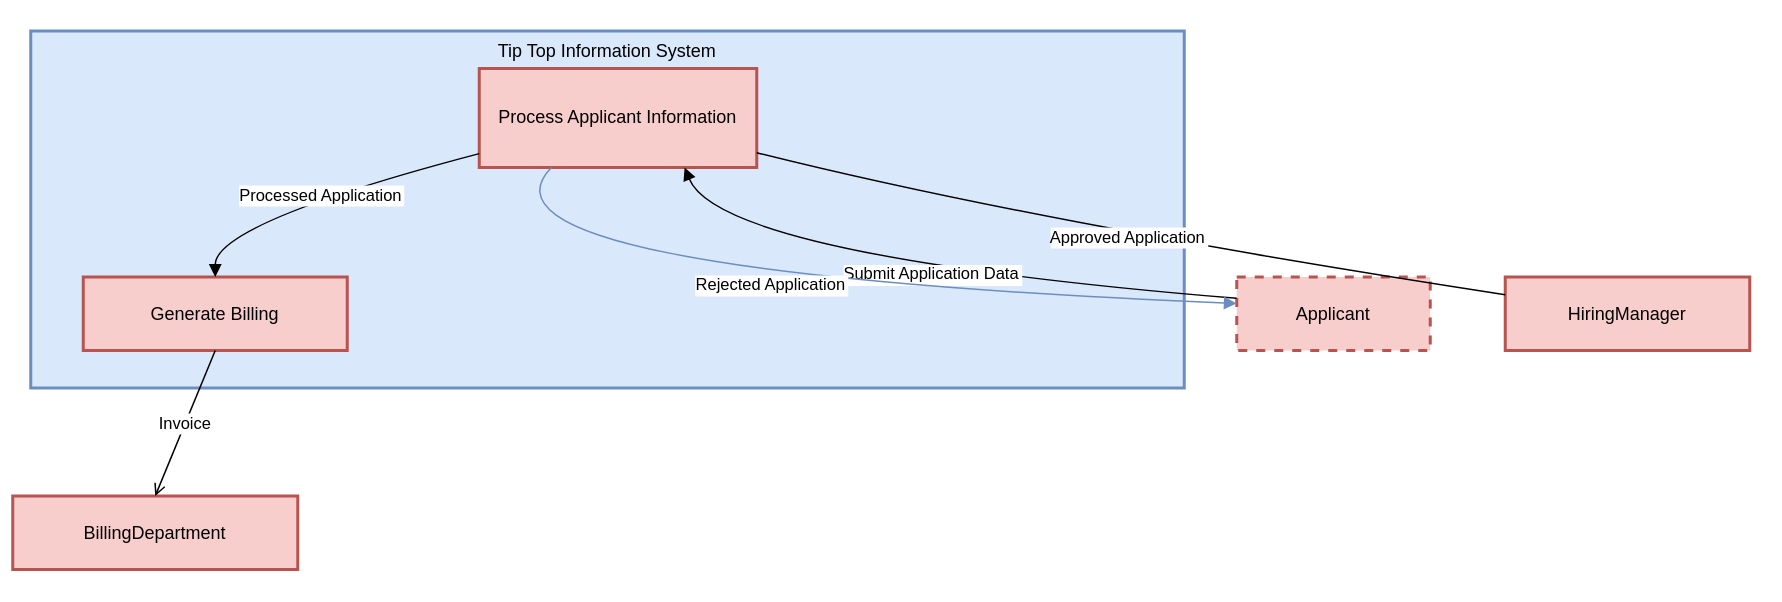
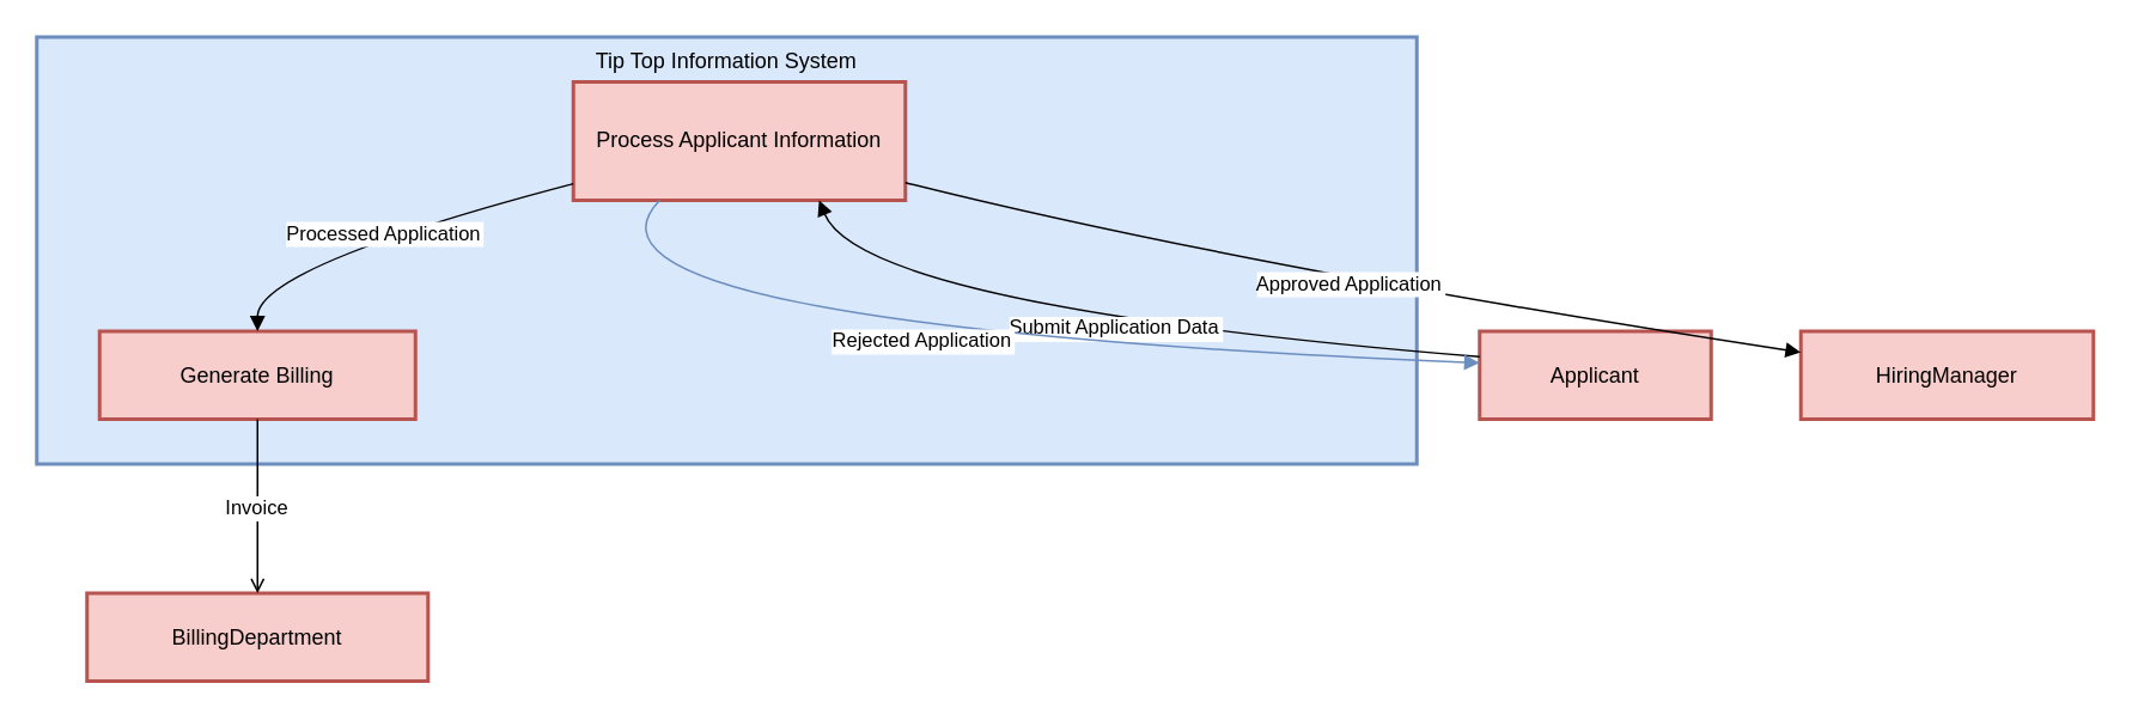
- <mxCell id="9" value="Approved Application" style="curved=1;startArrow=none;endArrow=none;exitX=1;exitY=0.85;entryX=0;entryY=0.24;rounded=0;" edge="1" parent="1" source="3" target="6"><mxGeometry relative="1" as="geometry"><Array as="points"><mxPoint x="691" y="148" /></Array></mxGeometry></mxCell>
+ <mxCell id="9" value="Approved Application" style="curved=1;startArrow=none;endArrow=block;exitX=1;exitY=0.85;entryX=0;entryY=0.24;rounded=0;" edge="1" parent="1" source="3" target="6"><mxGeometry relative="1" as="geometry"><Array as="points"><mxPoint x="691" y="148" /></Array></mxGeometry></mxCell>
- <mxCell id="5" value="Applicant" style="whiteSpace=wrap;strokeWidth=2;fillColor=#f8cecc;strokeColor=#b85450;dashed=1;" vertex="1" parent="1"><mxGeometry x="824" y="184" width="129" height="49" as="geometry" /></mxCell>
+ <mxCell id="5" value="Applicant" style="whiteSpace=wrap;strokeWidth=2;fillColor=#f8cecc;strokeColor=#b85450;" vertex="1" parent="1"><mxGeometry x="824" y="184" width="129" height="49" as="geometry" /></mxCell>
- <mxCell id="7" value="BillingDepartment" style="whiteSpace=wrap;strokeWidth=2;fillColor=#f8cecc;strokeColor=#b85450;" vertex="1" parent="1"><mxGeometry x="8" y="330" width="190" height="49" as="geometry" /></mxCell>
+ <mxCell id="7" value="BillingDepartment" style="whiteSpace=wrap;strokeWidth=2;fillColor=#f8cecc;strokeColor=#b85450;" vertex="1" parent="1"><mxGeometry x="48" y="330" width="190" height="49" as="geometry" /></mxCell>
